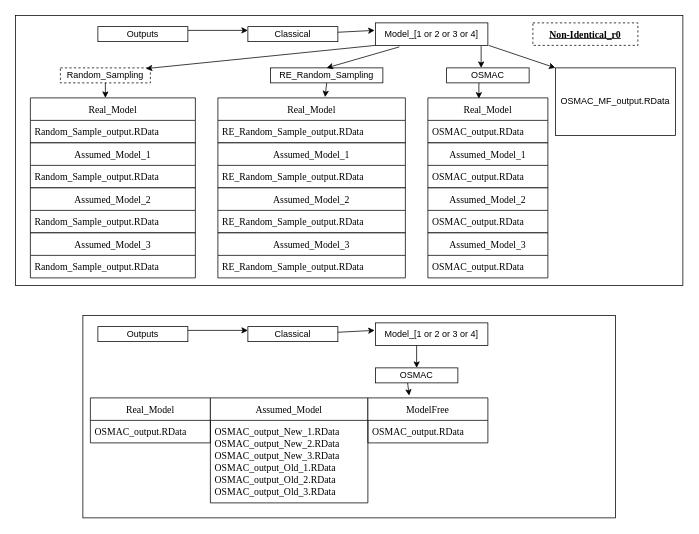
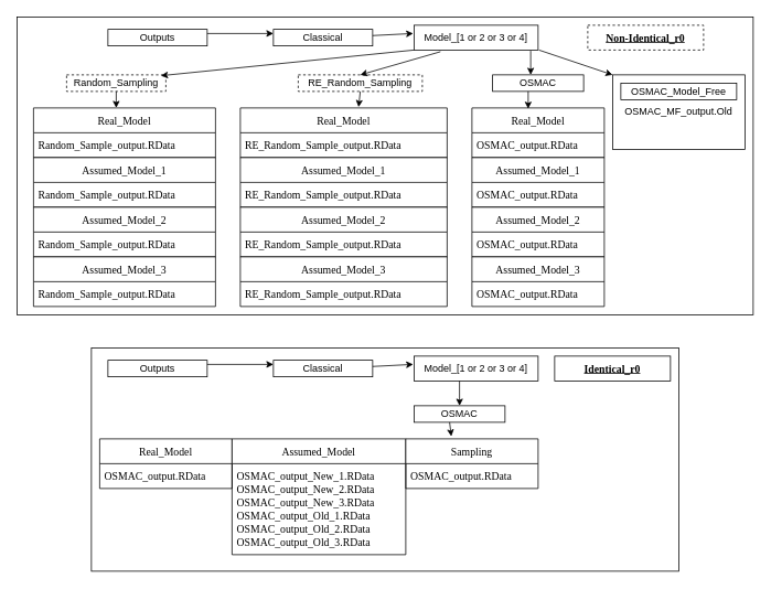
- <mxCell id="7" value="RE_Random_Sampling" style="rounded=0;whiteSpace=wrap;html=1;" parent="1" vertex="1"><mxGeometry x="360" y="90" width="150" height="20" as="geometry" /></mxCell>
+ <mxCell id="7" value="RE_Random_Sampling" style="rounded=0;whiteSpace=wrap;html=1;dashed=1;" parent="1" vertex="1"><mxGeometry x="360" y="90" width="150" height="20" as="geometry" /></mxCell>
+ <mxCell id="16" value="OSMAC_Model_Free" style="rounded=0;whiteSpace=wrap;html=1;" vertex="1" parent="1"><mxGeometry x="750" y="100" width="140" height="20" as="geometry" /></mxCell>
- <mxCell id="15" value="OSMAC_MF_output.RData" style="rounded=0;whiteSpace=wrap;html=1;" vertex="1" parent="1"><mxGeometry x="740" y="90" width="160" height="90" as="geometry" /></mxCell>
+ <mxCell id="15" value="OSMAC_MF_output.Old" style="rounded=0;whiteSpace=wrap;html=1;" vertex="1" parent="1"><mxGeometry x="740" y="90" width="160" height="90" as="geometry" /></mxCell>
+ <mxCell id="53" value="&lt;b&gt;&lt;u&gt;Identical_r0&lt;/u&gt;&lt;/b&gt;" style="rounded=0;whiteSpace=wrap;html=1;fontFamily=Verdana;fontSize=13;fontColor=#000000;" vertex="1" parent="1"><mxGeometry x="670" y="430" width="140" height="30" as="geometry" /></mxCell>
- <mxCell id="58" value="ModelFree" style="swimlane;fontStyle=0;childLayout=stackLayout;horizontal=1;startSize=30;horizontalStack=0;resizeParent=1;resizeParentMax=0;resizeLast=0;collapsible=1;marginBottom=0;fontFamily=Verdana;fontSize=13;fontColor=#000000;" vertex="1" parent="1"><mxGeometry x="490" y="530" width="160" height="60" as="geometry" /></mxCell>
+ <mxCell id="58" value="Sampling" style="swimlane;fontStyle=0;childLayout=stackLayout;horizontal=1;startSize=30;horizontalStack=0;resizeParent=1;resizeParentMax=0;resizeLast=0;collapsible=1;marginBottom=0;fontFamily=Verdana;fontSize=13;fontColor=#000000;" vertex="1" parent="1"><mxGeometry x="490" y="530" width="160" height="60" as="geometry" /></mxCell>
